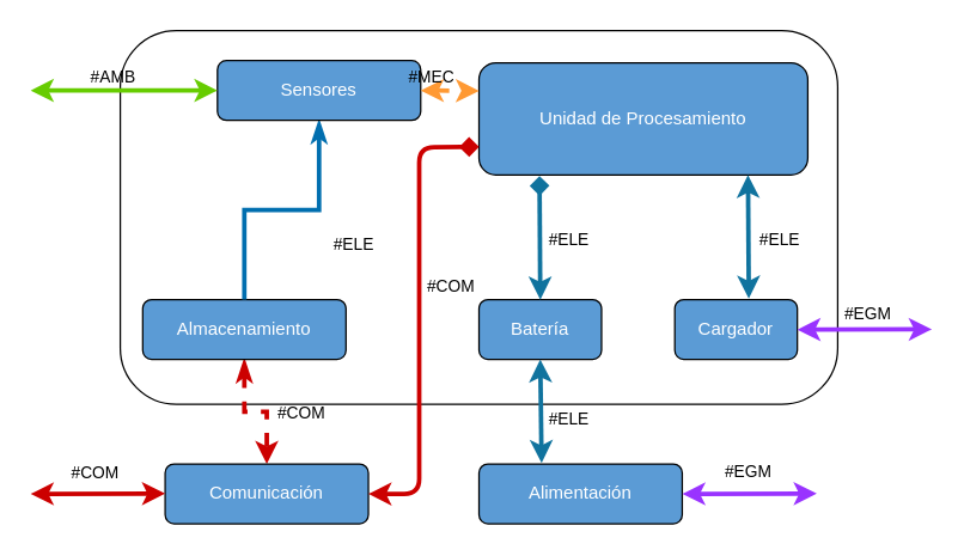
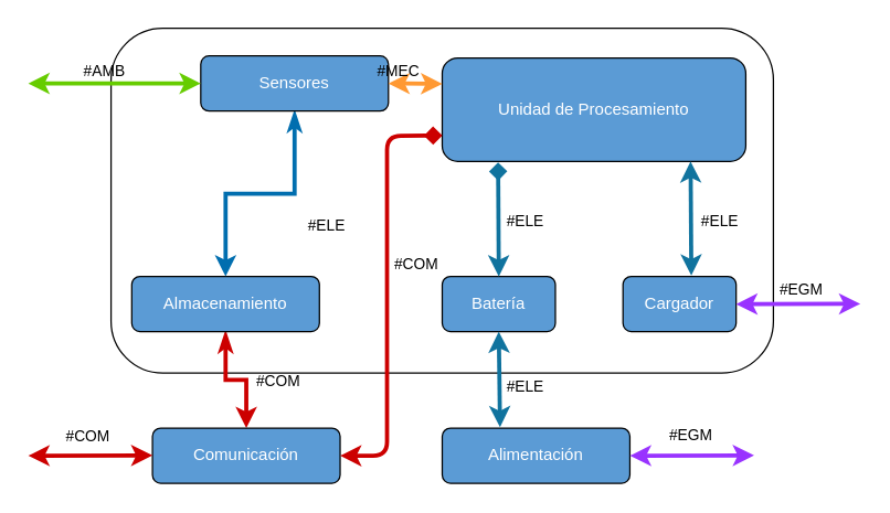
- <mxCell id="15" value="" style="endArrow=classic;startArrow=classic;html=1;strokeWidth=3;fillColor=#fa6800;exitX=1;exitY=0.5;exitDx=0;exitDy=0;entryX=0;entryY=0.25;entryDx=0;entryDy=0;strokeColor=#FF9933;dashed=1;" parent="1" source="10" target="3" edge="1"><mxGeometry width="50" height="50" relative="1" as="geometry"><mxPoint x="260" y="110" as="sourcePoint" /><mxPoint x="310" y="60" as="targetPoint" /></mxGeometry></mxCell>
+ <mxCell id="15" value="" style="endArrow=classic;startArrow=classic;html=1;strokeWidth=3;fillColor=#fa6800;exitX=1;exitY=0.5;exitDx=0;exitDy=0;entryX=0;entryY=0.25;entryDx=0;entryDy=0;strokeColor=#FF9933;" parent="1" source="10" target="3" edge="1"><mxGeometry width="50" height="50" relative="1" as="geometry"><mxPoint x="260" y="110" as="sourcePoint" /><mxPoint x="310" y="60" as="targetPoint" /></mxGeometry></mxCell>
- <mxCell id="8" value="" style="edgeStyle=orthogonalEdgeStyle;rounded=0;orthogonalLoop=1;jettySize=auto;html=1;startArrow=classicThin;startFill=1;strokeWidth=3;fillColor=#1ba1e2;strokeColor=#006EAF;endArrow=none;" parent="1" source="10" target="6" edge="1"><mxGeometry relative="1" as="geometry" /></mxCell>
+ <mxCell id="8" value="" style="edgeStyle=orthogonalEdgeStyle;rounded=0;orthogonalLoop=1;jettySize=auto;html=1;startArrow=classicThin;startFill=1;strokeWidth=3;fillColor=#1ba1e2;strokeColor=#006EAF;" parent="1" source="10" target="6" edge="1"><mxGeometry relative="1" as="geometry" /></mxCell>
- <mxCell id="4" value="" style="edgeStyle=orthogonalEdgeStyle;rounded=0;orthogonalLoop=1;jettySize=auto;html=1;startArrow=classicThin;startFill=1;strokeWidth=3;fillColor=#e51400;strokeColor=#CC0000;dashed=1;" parent="1" source="6" target="7" edge="1"><mxGeometry relative="1" as="geometry" /></mxCell>
+ <mxCell id="4" value="" style="edgeStyle=orthogonalEdgeStyle;rounded=0;orthogonalLoop=1;jettySize=auto;html=1;startArrow=classicThin;startFill=1;strokeWidth=3;fillColor=#e51400;strokeColor=#CC0000;" parent="1" source="6" target="7" edge="1"><mxGeometry relative="1" as="geometry" /></mxCell>
